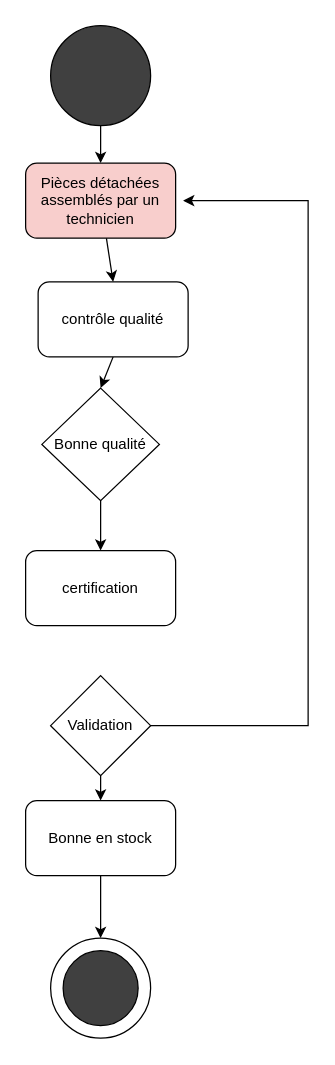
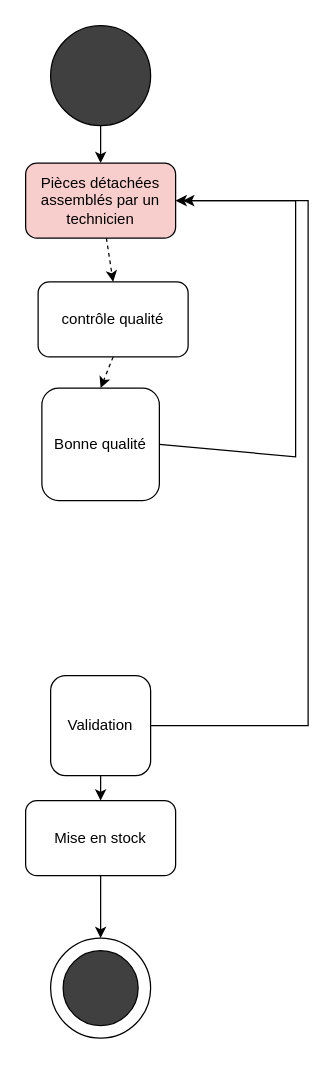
- <mxCell id="4" style="edgeStyle=none;rounded=0;orthogonalLoop=1;jettySize=auto;html=1;entryX=0.5;entryY=0;entryDx=0;entryDy=0;" edge="1" parent="1" source="5" target="7"><mxGeometry relative="1" as="geometry" /></mxCell>
+ <mxCell id="4" style="edgeStyle=none;rounded=0;orthogonalLoop=1;jettySize=auto;html=1;entryX=0.5;entryY=0;entryDx=0;entryDy=0;dashed=1;" edge="1" parent="1" source="5" target="7"><mxGeometry relative="1" as="geometry" /></mxCell>
- <mxCell id="6" style="edgeStyle=none;rounded=0;orthogonalLoop=1;jettySize=auto;html=1;exitX=0.5;exitY=1;exitDx=0;exitDy=0;entryX=0.5;entryY=0;entryDx=0;entryDy=0;" edge="1" parent="1" source="7" target="10"><mxGeometry relative="1" as="geometry" /></mxCell>
+ <mxCell id="6" style="edgeStyle=none;rounded=0;orthogonalLoop=1;jettySize=auto;html=1;exitX=0.5;exitY=1;exitDx=0;exitDy=0;entryX=0.5;entryY=0;entryDx=0;entryDy=0;dashed=1;" edge="1" parent="1" source="7" target="10"><mxGeometry relative="1" as="geometry" /></mxCell>
+ <mxCell id="8" style="edgeStyle=none;rounded=0;orthogonalLoop=1;jettySize=auto;html=1;exitX=1;exitY=0.5;exitDx=0;exitDy=0;entryX=1;entryY=0.5;entryDx=0;entryDy=0;" edge="1" parent="1" source="10" target="5"><mxGeometry relative="1" as="geometry"><Array as="points"><mxPoint x="236" y="365" /><mxPoint x="236" y="160" /></Array></mxGeometry></mxCell>
- <mxCell id="10" value="Bonne qualité" style="rhombus;whiteSpace=wrap;html=1;" vertex="1" parent="1"><mxGeometry x="33" y="310" width="94" height="90" as="geometry" /></mxCell>
+ <mxCell id="10" value="Bonne qualité" style="whiteSpace=wrap;html=1;rounded=1;" vertex="1" parent="1"><mxGeometry x="33" y="310" width="94" height="90" as="geometry" /></mxCell>
- <mxCell id="9" style="edgeStyle=none;rounded=0;orthogonalLoop=1;jettySize=auto;html=1;entryX=0.5;entryY=0;entryDx=0;entryDy=0;" edge="1" parent="1" source="10" target="11"><mxGeometry relative="1" as="geometry" /></mxCell>
- <mxCell id="11" value="certification" style="rounded=1;whiteSpace=wrap;html=1;" vertex="1" parent="1"><mxGeometry x="20" y="440" width="120" height="60" as="geometry" /></mxCell>
- <mxCell id="14" value="Validation" style="rhombus;whiteSpace=wrap;html=1;" vertex="1" parent="1"><mxGeometry x="40" y="540" width="80" height="80" as="geometry" /></mxCell>
+ <mxCell id="14" value="Validation" style="whiteSpace=wrap;html=1;rounded=1;" vertex="1" parent="1"><mxGeometry x="40" y="540" width="80" height="80" as="geometry" /></mxCell>
- <mxCell id="16" value="Bonne en stock" style="rounded=1;whiteSpace=wrap;html=1;" vertex="1" parent="1"><mxGeometry x="20" y="640" width="120" height="60" as="geometry" /></mxCell>
+ <mxCell id="16" value="Mise en stock" style="rounded=1;whiteSpace=wrap;html=1;" vertex="1" parent="1"><mxGeometry x="20" y="640" width="120" height="60" as="geometry" /></mxCell>
